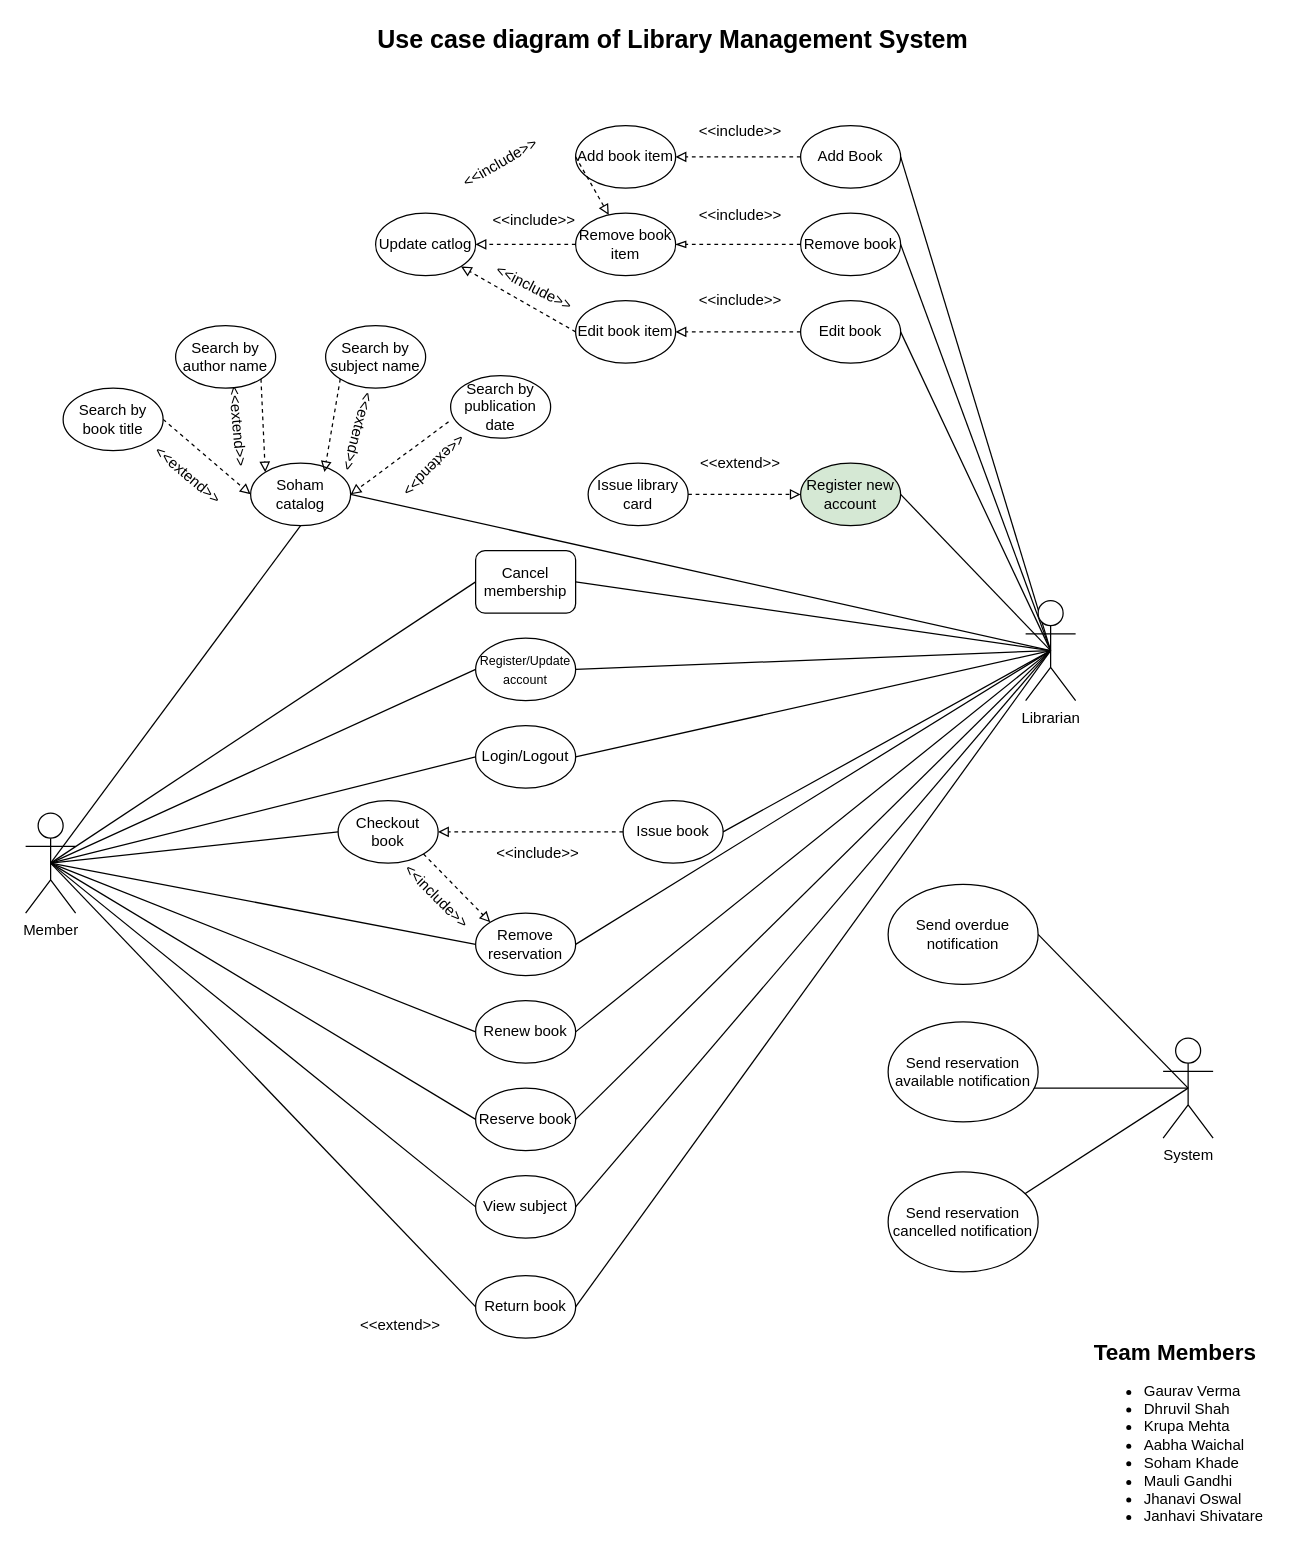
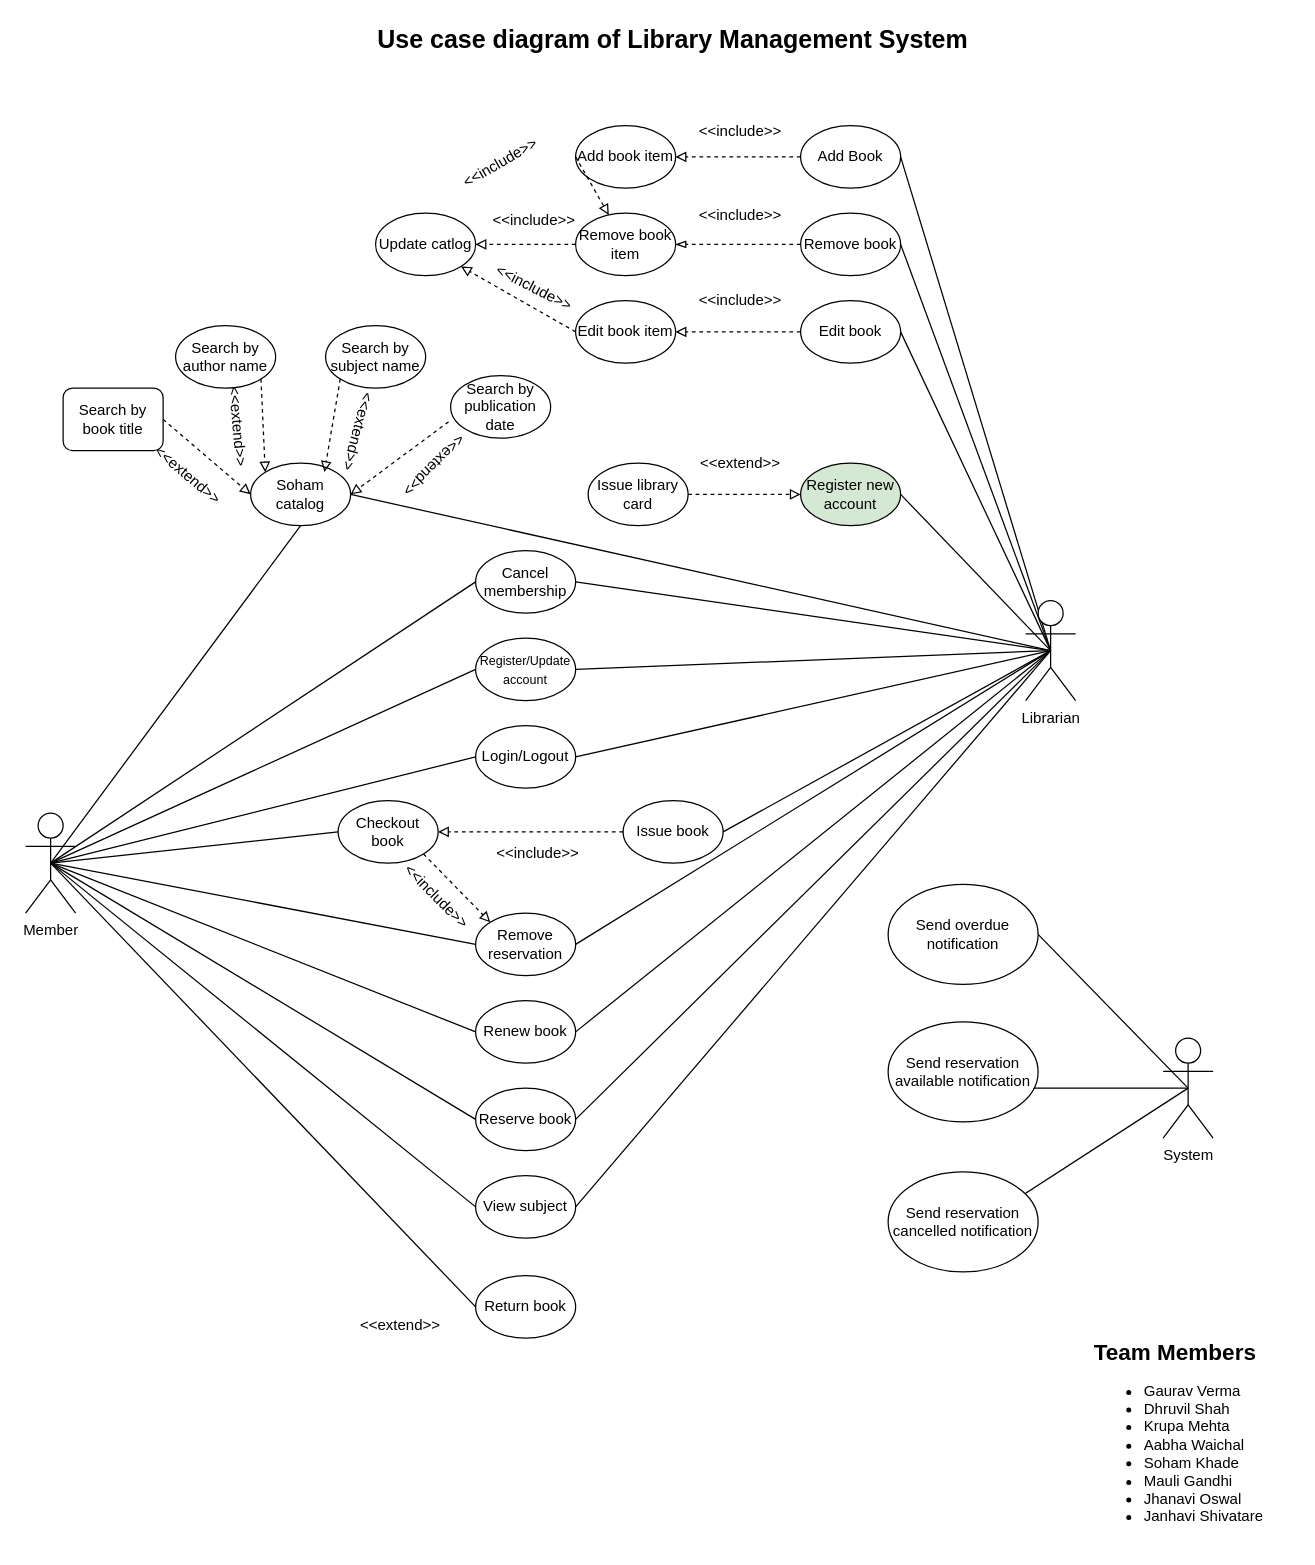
- <mxCell id="5" value="Search by book title" style="ellipse;whiteSpace=wrap;html=1;" parent="1" vertex="1"><mxGeometry x="50" y="310" width="80" height="50" as="geometry" /></mxCell>
+ <mxCell id="5" value="Search by book title" style="whiteSpace=wrap;html=1;rounded=1;" parent="1" vertex="1"><mxGeometry x="50" y="310" width="80" height="50" as="geometry" /></mxCell>
- <mxCell id="8" value="Cancel membership" style="whiteSpace=wrap;html=1;rounded=1;" parent="1" vertex="1"><mxGeometry x="380" y="440" width="80" height="50" as="geometry" /></mxCell>
+ <mxCell id="8" value="Cancel membership" style="ellipse;whiteSpace=wrap;html=1;" parent="1" vertex="1"><mxGeometry x="380" y="440" width="80" height="50" as="geometry" /></mxCell>
- <mxCell id="41" value="" style="endArrow=none;html=1;entryX=0.5;entryY=0.5;entryDx=0;entryDy=0;entryPerimeter=0;exitX=1;exitY=0.5;exitDx=0;exitDy=0;" parent="1" source="32" target="65" edge="1"><mxGeometry width="50" height="50" relative="1" as="geometry"><mxPoint x="300" y="620" as="sourcePoint" /><mxPoint x="350" y="570" as="targetPoint" /></mxGeometry></mxCell>
